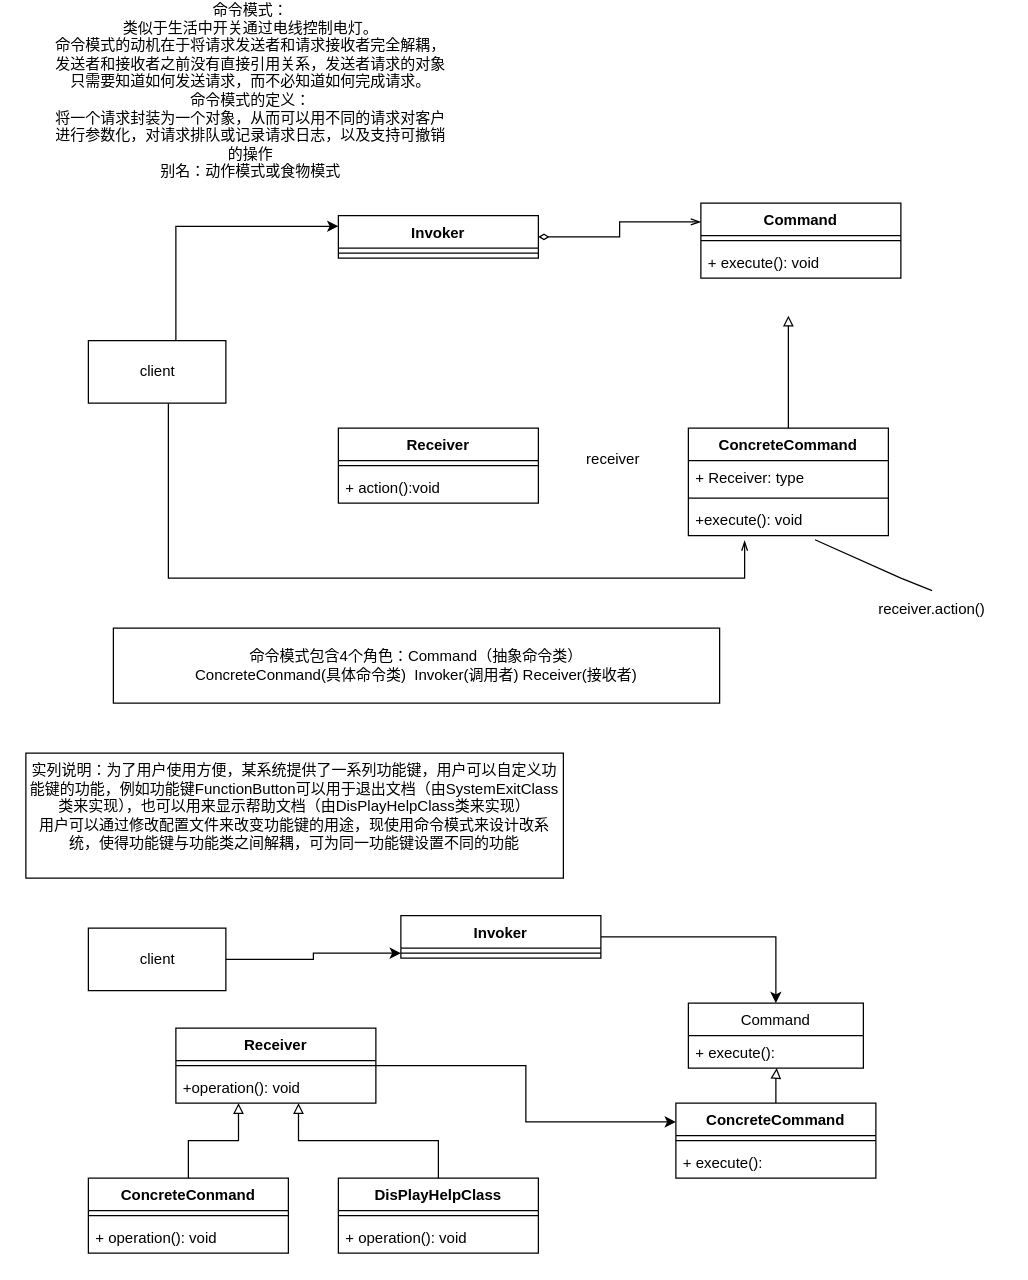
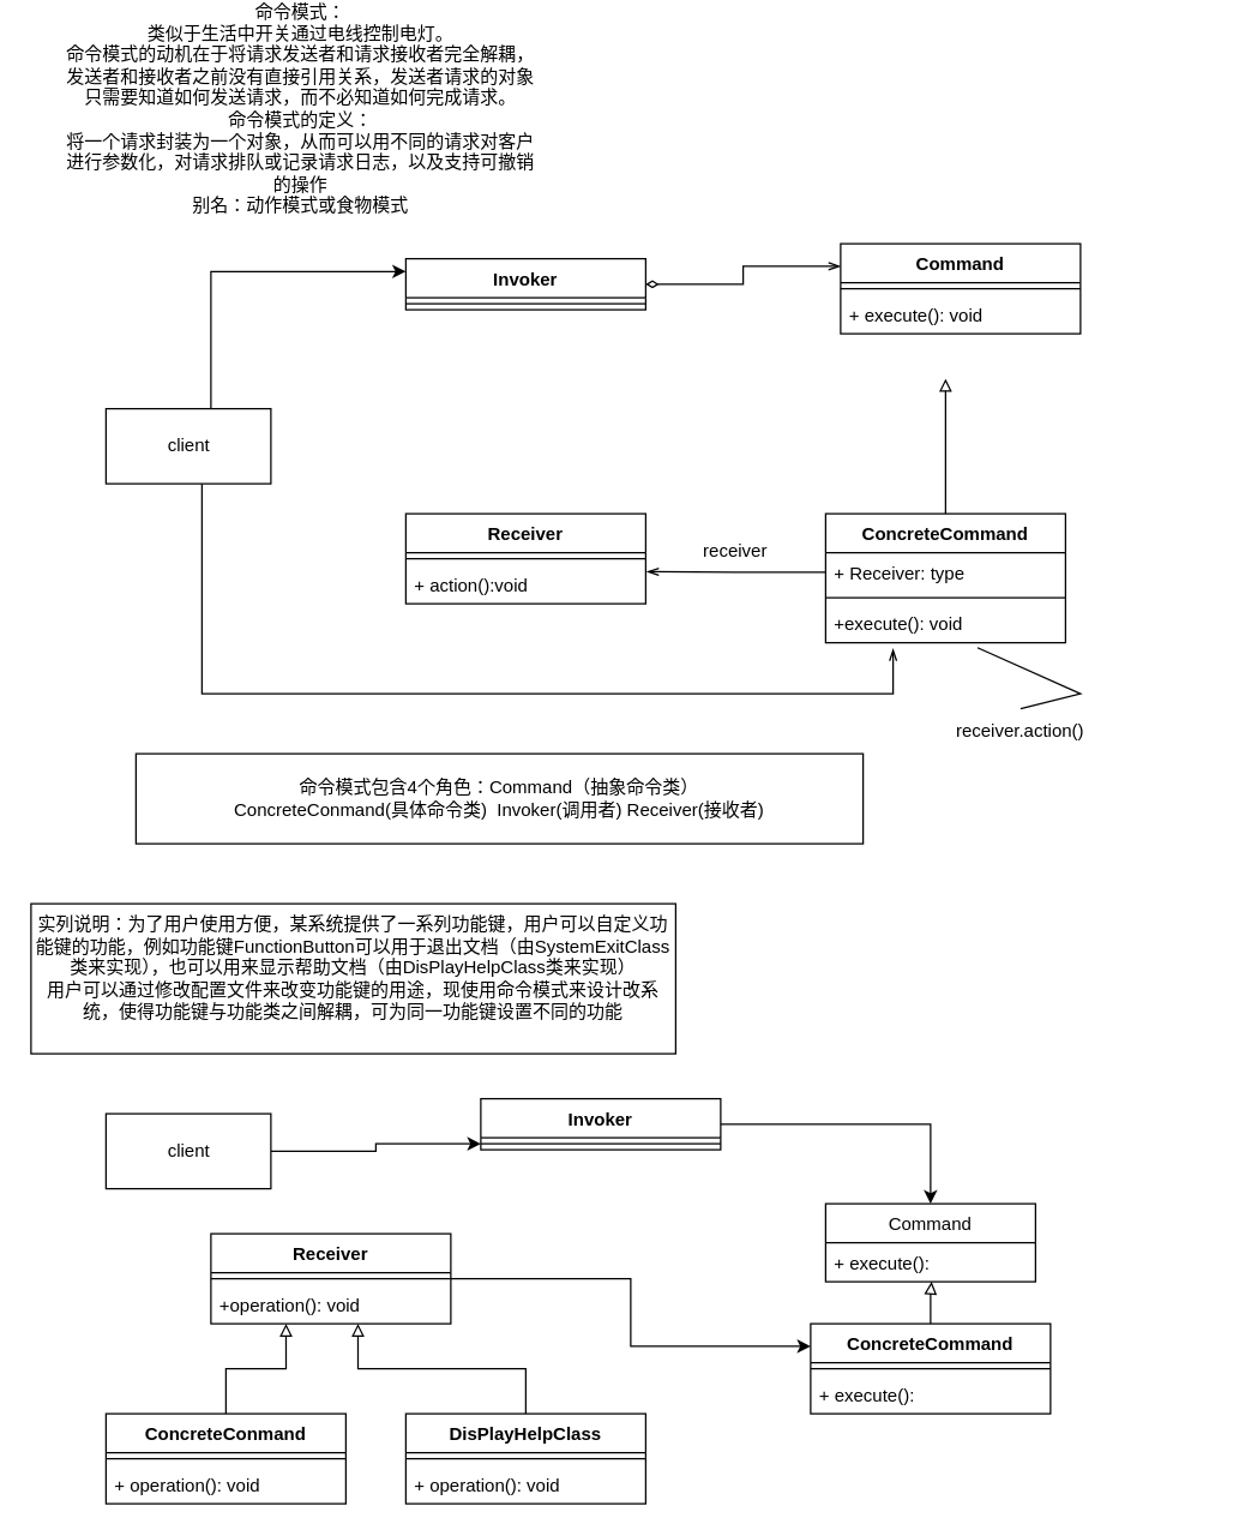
+ <mxCell id="20" style="edgeStyle=orthogonalEdgeStyle;rounded=0;orthogonalLoop=1;jettySize=auto;html=1;entryX=1.004;entryY=0.179;entryDx=0;entryDy=0;entryPerimeter=0;endArrow=openThin;endFill=0;" parent="1" source="17" target="14" edge="1"><mxGeometry relative="1" as="geometry" /></mxCell>
- <mxCell id="22" value="receiver.action()" style="text;html=1;strokeColor=none;fillColor=none;align=center;verticalAlign=middle;whiteSpace=wrap;rounded=0;" parent="1" vertex="1"><mxGeometry x="690" y="470" width="110" height="30" as="geometry" /></mxCell>
+ <mxCell id="22" value="receiver.action()" style="text;html=1;strokeColor=none;fillColor=none;align=center;verticalAlign=middle;whiteSpace=wrap;rounded=0;" parent="1" vertex="1"><mxGeometry x="625" y="470" width="110" height="30" as="geometry" /></mxCell>
